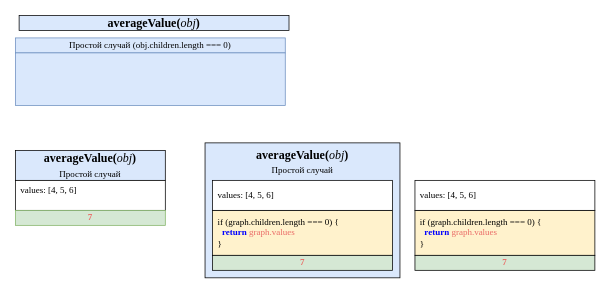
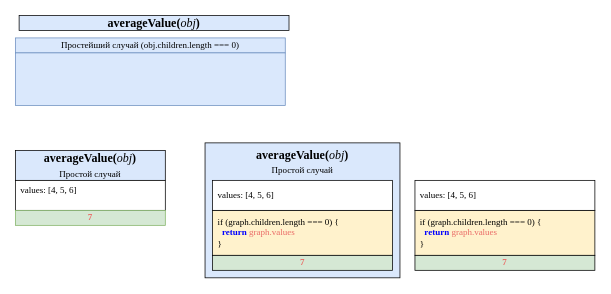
- <mxCell id="3" value="&lt;span style=&quot;text-align: left&quot;&gt;Простой случай (obj.children.length === 0)&lt;/span&gt;" style="rounded=0;whiteSpace=wrap;html=1;shadow=0;glass=0;labelBackgroundColor=none;fontFamily=Consolas;fillColor=#dae8fc;strokeColor=#6c8ebf;" parent="1" vertex="1"><mxGeometry x="20" y="50" width="360" height="20" as="geometry" /></mxCell>
+ <mxCell id="3" value="&lt;span style=&quot;text-align: left&quot;&gt;Простейший случай (obj.children.length === 0)&lt;/span&gt;" style="rounded=0;whiteSpace=wrap;html=1;shadow=0;glass=0;labelBackgroundColor=none;fontFamily=Consolas;fillColor=#dae8fc;strokeColor=#6c8ebf;" parent="1" vertex="1"><mxGeometry x="20" y="50" width="360" height="20" as="geometry" /></mxCell>
